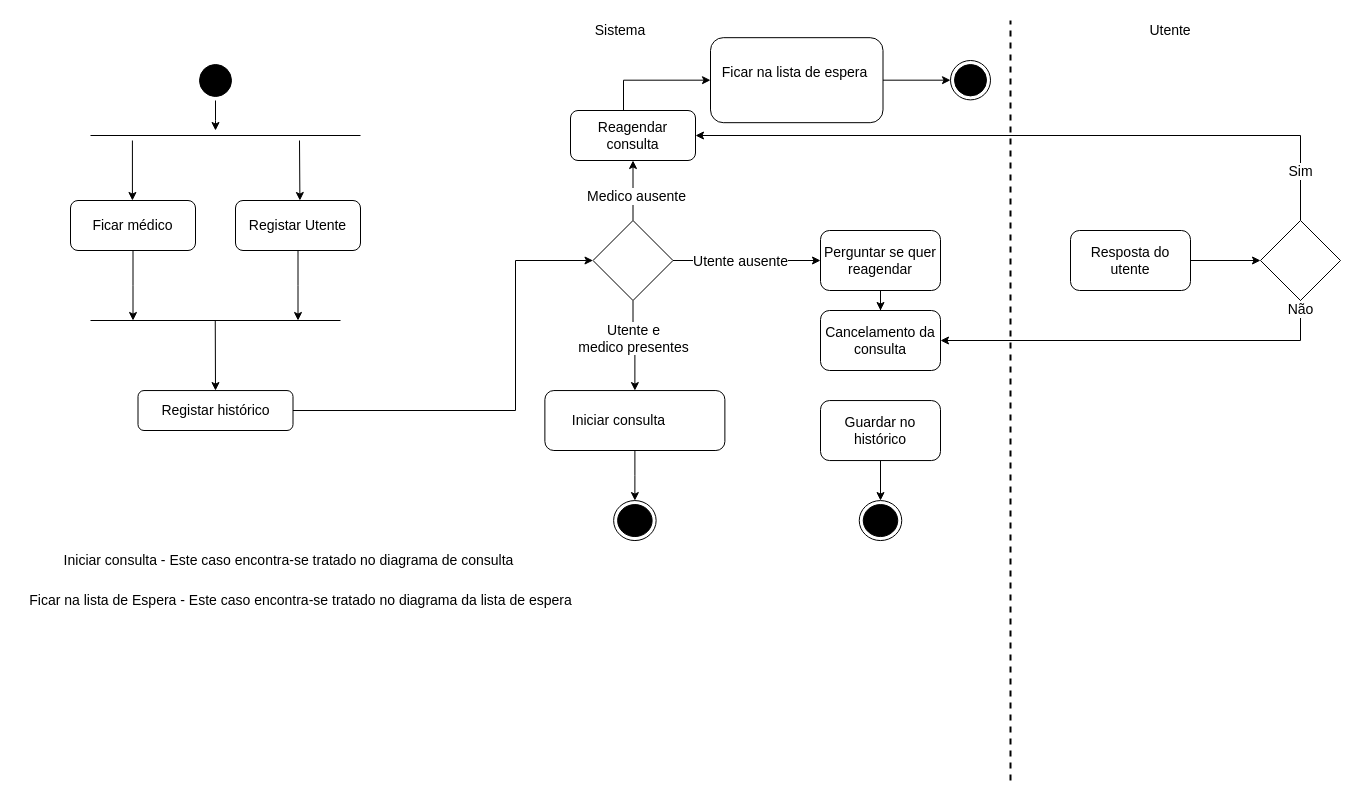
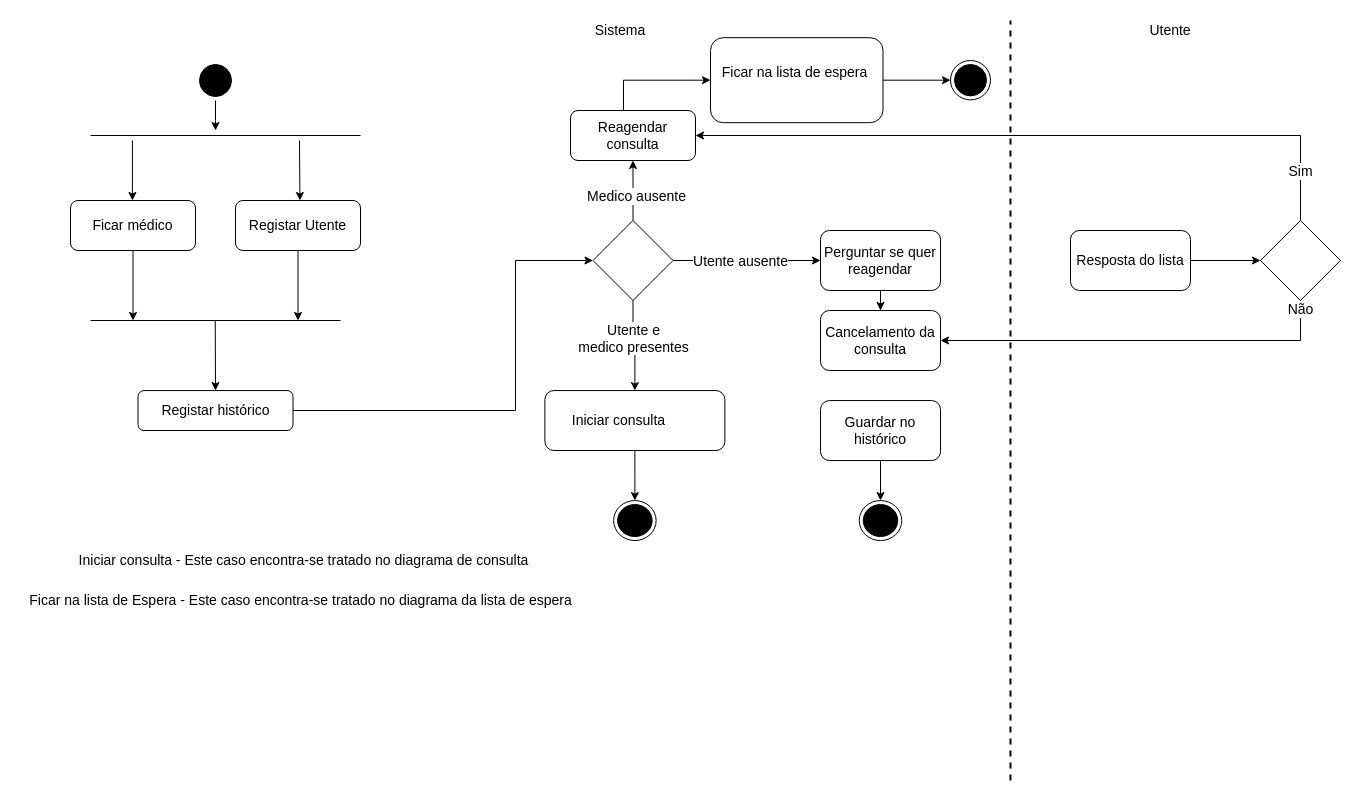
- <mxCell id="36" value="Resposta do utente" style="rounded=1;whiteSpace=wrap;html=1;fontSize=14;" parent="1" vertex="1"><mxGeometry x="1070" y="230" width="120" height="60" as="geometry" /></mxCell>
+ <mxCell id="36" value="Resposta do lista" style="rounded=1;whiteSpace=wrap;html=1;fontSize=14;" parent="1" vertex="1"><mxGeometry x="1070" y="230" width="120" height="60" as="geometry" /></mxCell>
- <mxCell id="17" value="Iniciar consulta - Este caso encontra-se tratado no diagrama de consulta" style="text;html=1;align=center;verticalAlign=middle;resizable=0;points=[];autosize=1;fontSize=14;" parent="1" vertex="1"><mxGeometry x="53" y="550" width="470" height="20" as="geometry" /></mxCell>
+ <mxCell id="17" value="Iniciar consulta - Este caso encontra-se tratado no diagrama de consulta" style="text;html=1;align=center;verticalAlign=middle;resizable=0;points=[];autosize=1;fontSize=14;" parent="1" vertex="1"><mxGeometry x="68" y="550" width="470" height="20" as="geometry" /></mxCell>
